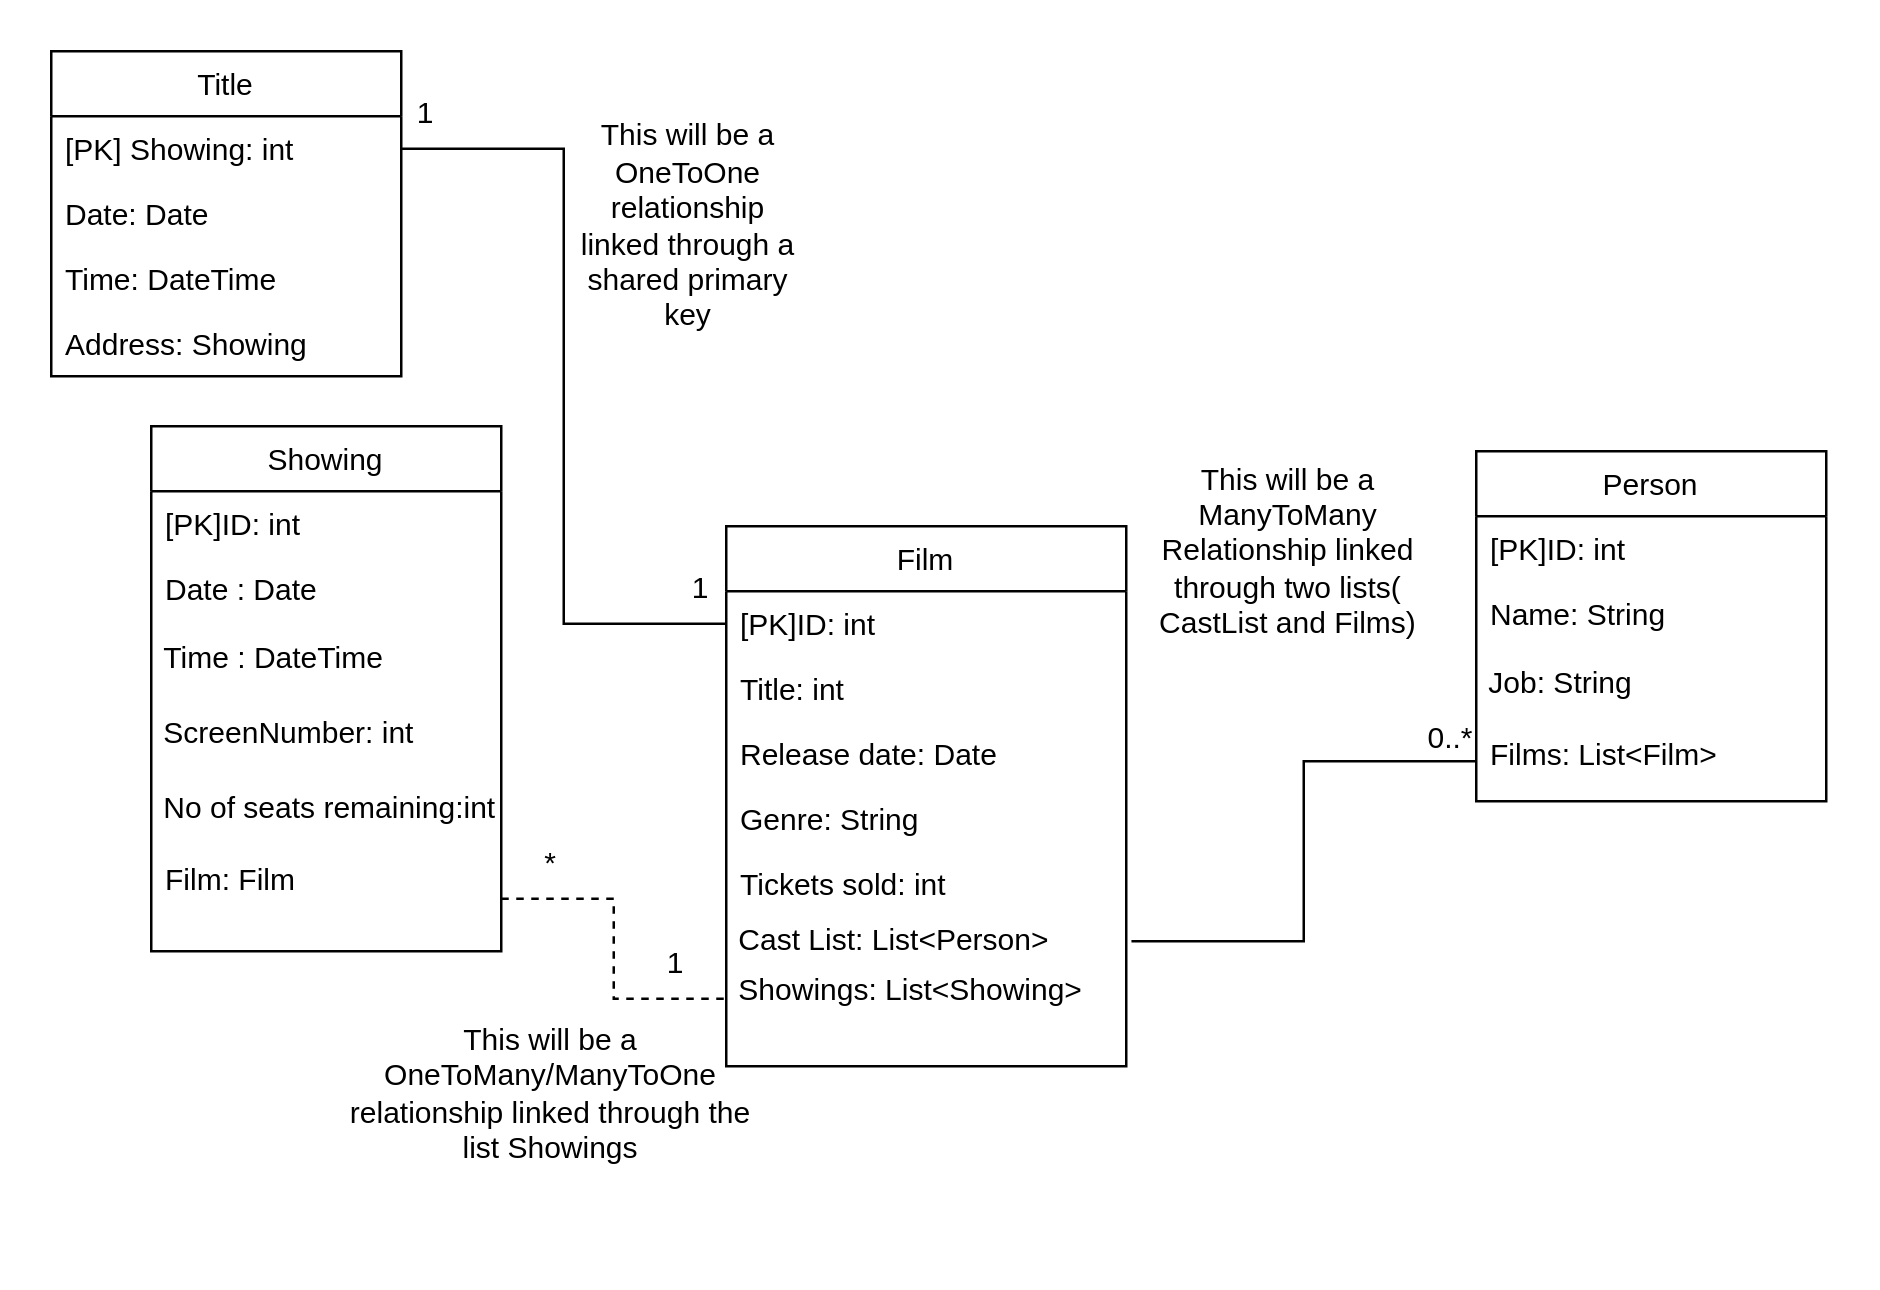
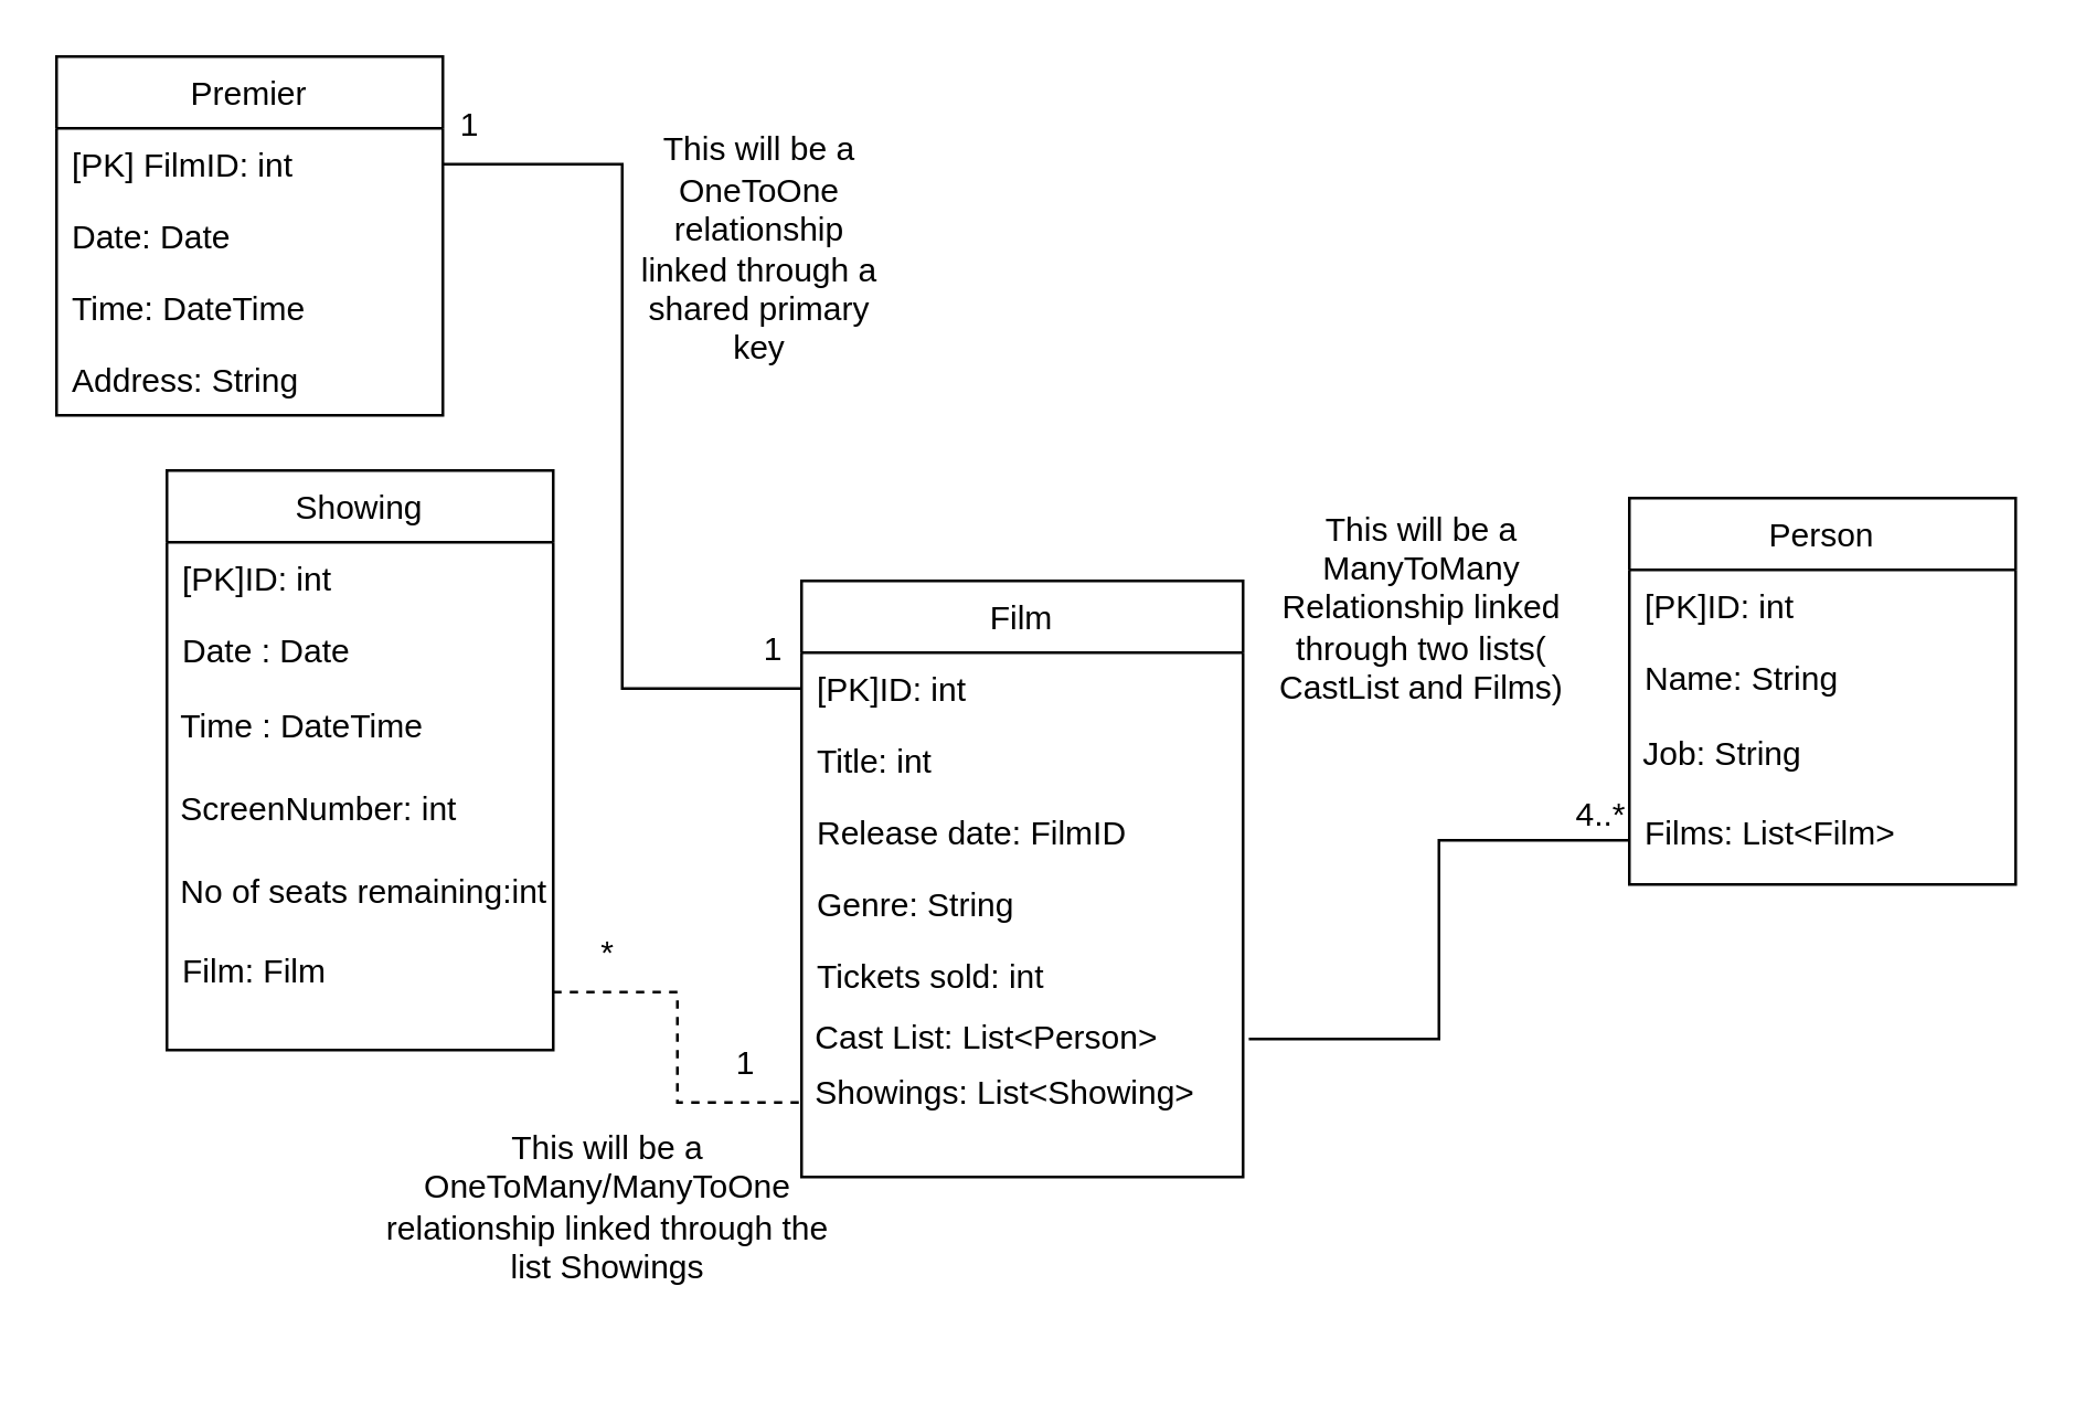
- <mxCell id="22" value="Title" style="swimlane;fontStyle=0;childLayout=stackLayout;horizontal=1;startSize=26;fillColor=none;horizontalStack=0;resizeParent=1;resizeParentMax=0;resizeLast=0;collapsible=1;marginBottom=0;" parent="1" vertex="1"><mxGeometry x="20" y="20" width="140" height="130" as="geometry" /></mxCell>
+ <mxCell id="22" value="Premier" style="swimlane;fontStyle=0;childLayout=stackLayout;horizontal=1;startSize=26;fillColor=none;horizontalStack=0;resizeParent=1;resizeParentMax=0;resizeLast=0;collapsible=1;marginBottom=0;" parent="1" vertex="1"><mxGeometry x="20" y="20" width="140" height="130" as="geometry" /></mxCell>
- <mxCell id="23" value="[PK] Showing: int" style="text;strokeColor=none;fillColor=none;align=left;verticalAlign=top;spacingLeft=4;spacingRight=4;overflow=hidden;rotatable=0;points=[[0,0.5],[1,0.5]];portConstraint=eastwest;" parent="22" vertex="1"><mxGeometry y="26" width="140" height="26" as="geometry" /></mxCell>
+ <mxCell id="23" value="[PK] FilmID: int" style="text;strokeColor=none;fillColor=none;align=left;verticalAlign=top;spacingLeft=4;spacingRight=4;overflow=hidden;rotatable=0;points=[[0,0.5],[1,0.5]];portConstraint=eastwest;" parent="22" vertex="1"><mxGeometry y="26" width="140" height="26" as="geometry" /></mxCell>
- <mxCell id="26" value="Address: Showing" style="text;strokeColor=none;fillColor=none;align=left;verticalAlign=top;spacingLeft=4;spacingRight=4;overflow=hidden;rotatable=0;points=[[0,0.5],[1,0.5]];portConstraint=eastwest;" parent="22" vertex="1"><mxGeometry y="104" width="140" height="26" as="geometry" /></mxCell>
+ <mxCell id="26" value="Address: String" style="text;strokeColor=none;fillColor=none;align=left;verticalAlign=top;spacingLeft=4;spacingRight=4;overflow=hidden;rotatable=0;points=[[0,0.5],[1,0.5]];portConstraint=eastwest;" parent="22" vertex="1"><mxGeometry y="104" width="140" height="26" as="geometry" /></mxCell>
- <mxCell id="28" value="0..*" style="text;html=1;strokeColor=none;fillColor=none;align=center;verticalAlign=middle;whiteSpace=wrap;rounded=0;" parent="1" vertex="1"><mxGeometry x="550" y="280" width="60" height="30" as="geometry" /></mxCell>
+ <mxCell id="28" value="4..*" style="text;html=1;strokeColor=none;fillColor=none;align=center;verticalAlign=middle;whiteSpace=wrap;rounded=0;" parent="1" vertex="1"><mxGeometry x="550" y="280" width="60" height="30" as="geometry" /></mxCell>
- <mxCell id="5" value="Release date: Date" style="text;align=left;verticalAlign=top;spacingLeft=4;spacingRight=4;overflow=hidden;rotatable=0;points=[[0,0.5],[1,0.5]];portConstraint=eastwest;rounded=0;shadow=0;html=0;" parent="2" vertex="1"><mxGeometry y="78" width="160" height="26" as="geometry" /></mxCell>
+ <mxCell id="5" value="Release date: FilmID" style="text;align=left;verticalAlign=top;spacingLeft=4;spacingRight=4;overflow=hidden;rotatable=0;points=[[0,0.5],[1,0.5]];portConstraint=eastwest;rounded=0;shadow=0;html=0;" parent="2" vertex="1"><mxGeometry y="78" width="160" height="26" as="geometry" /></mxCell>
